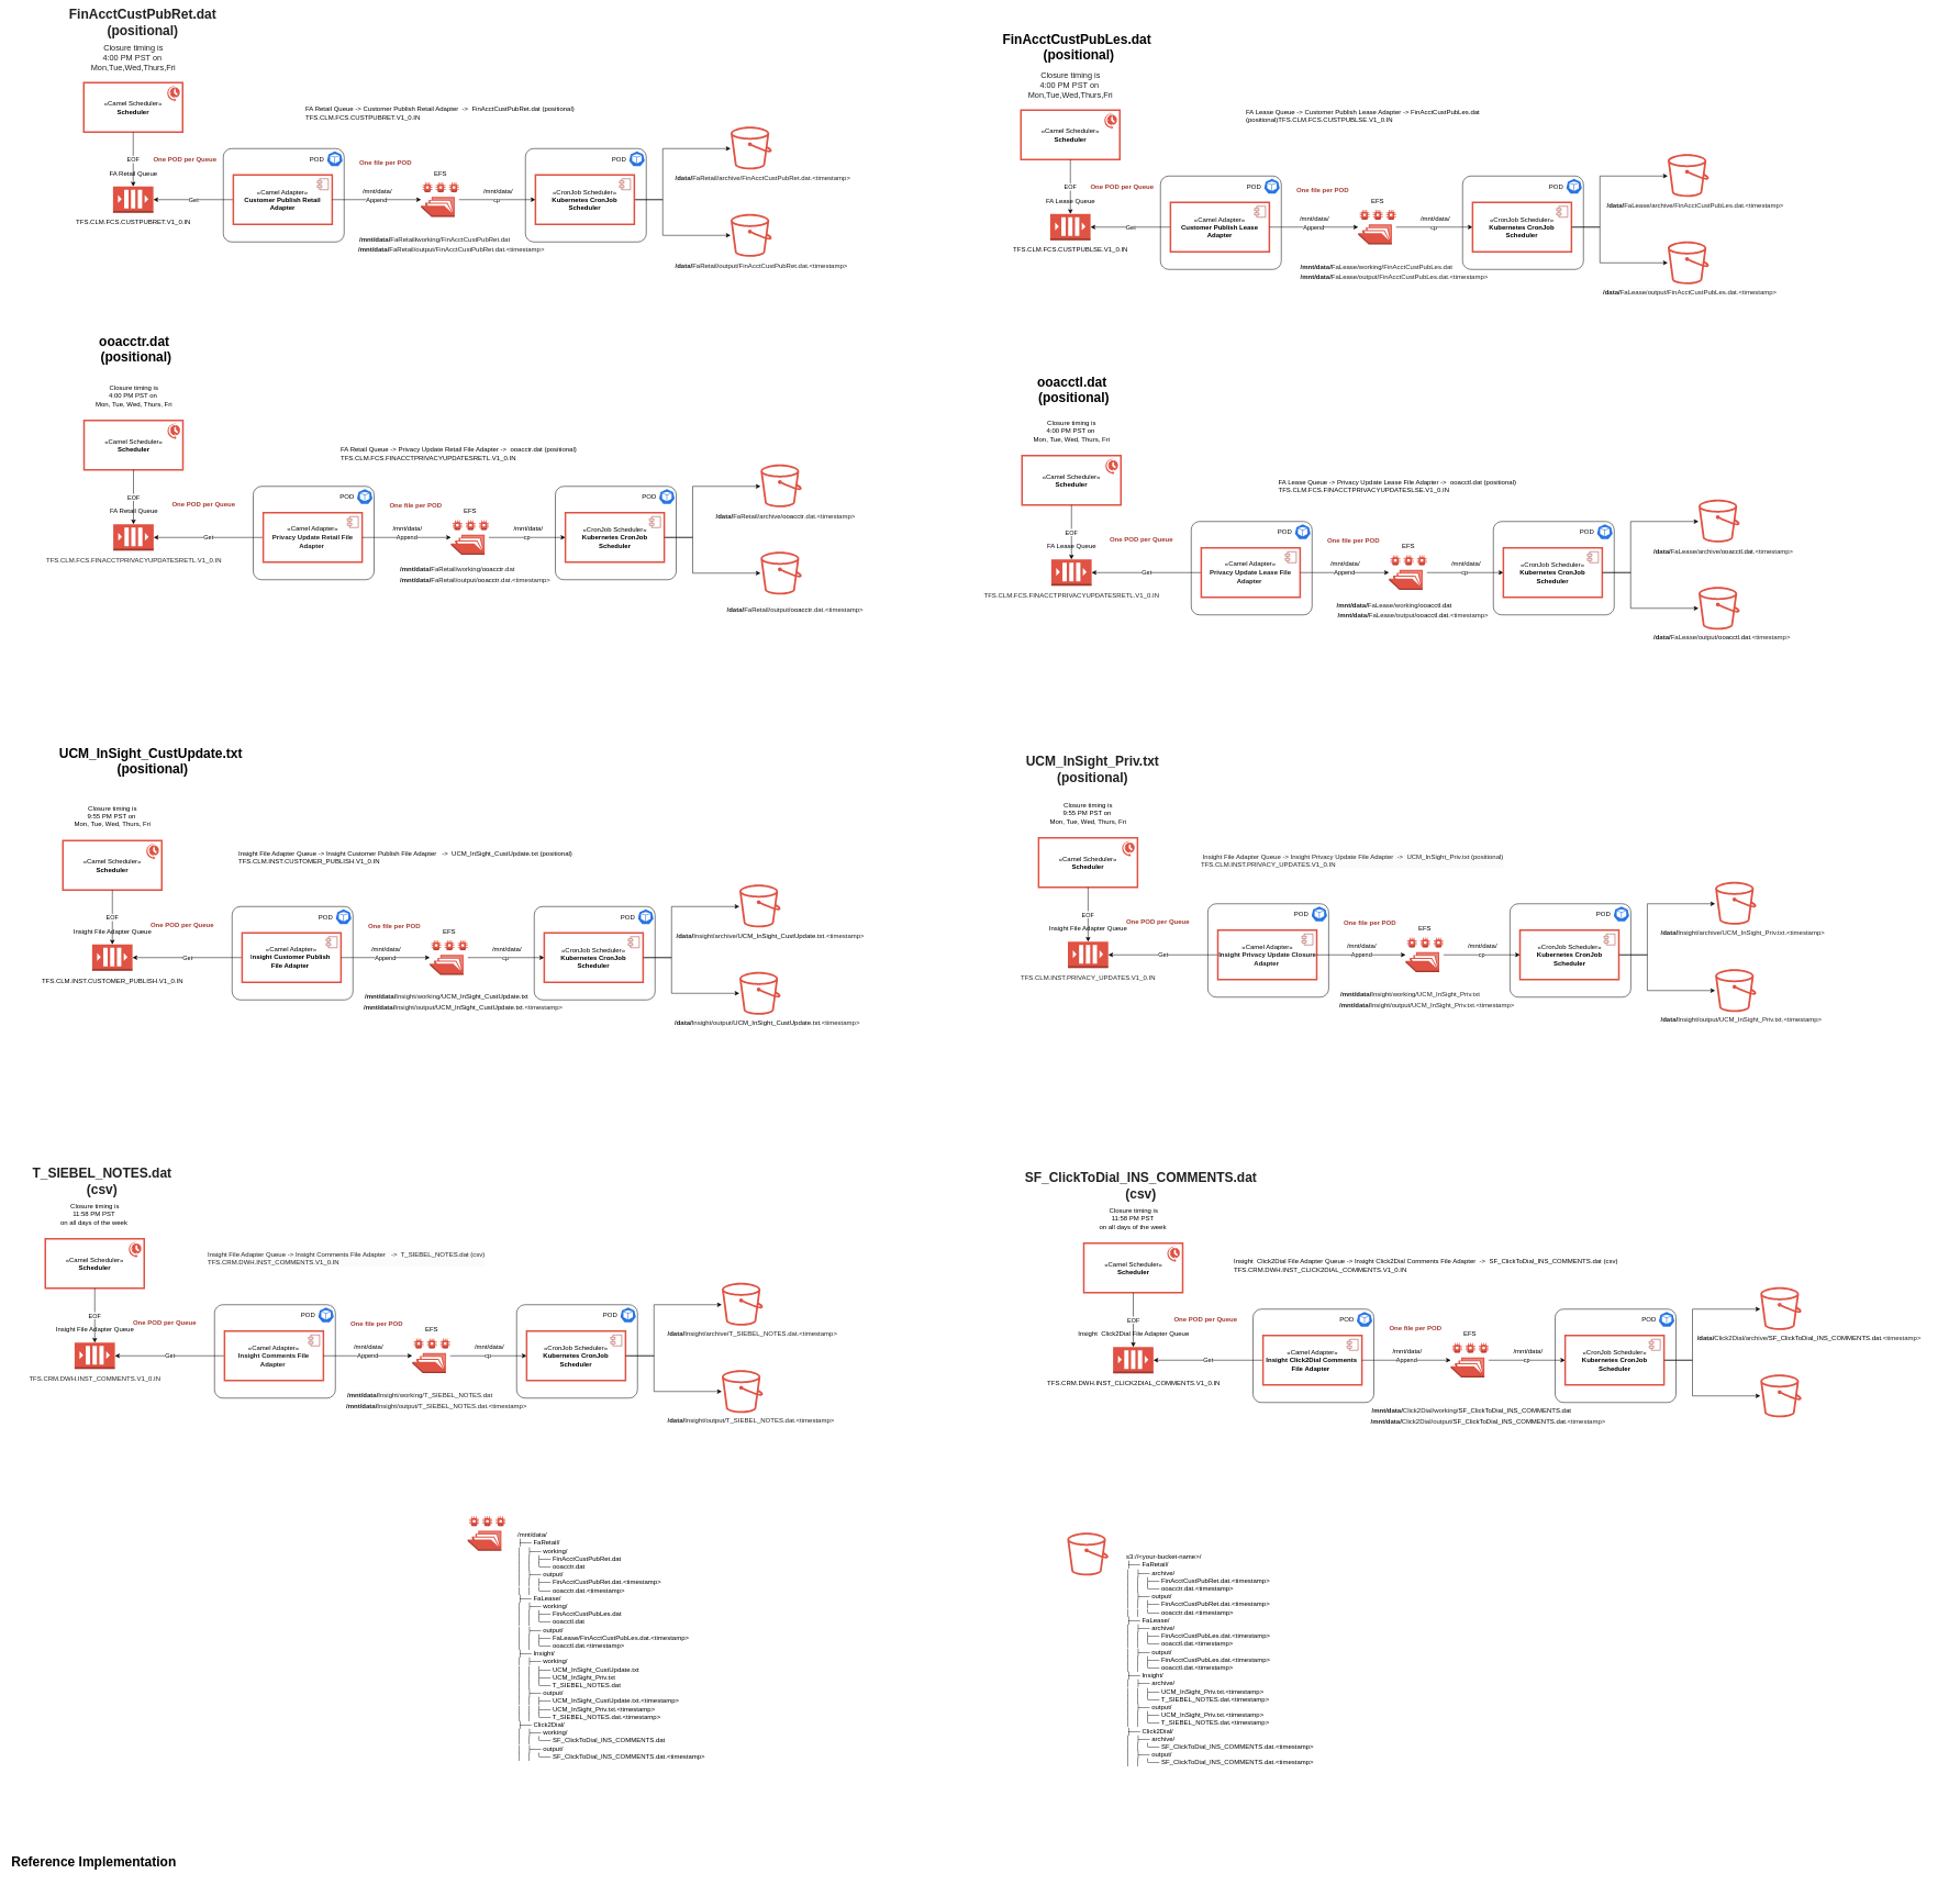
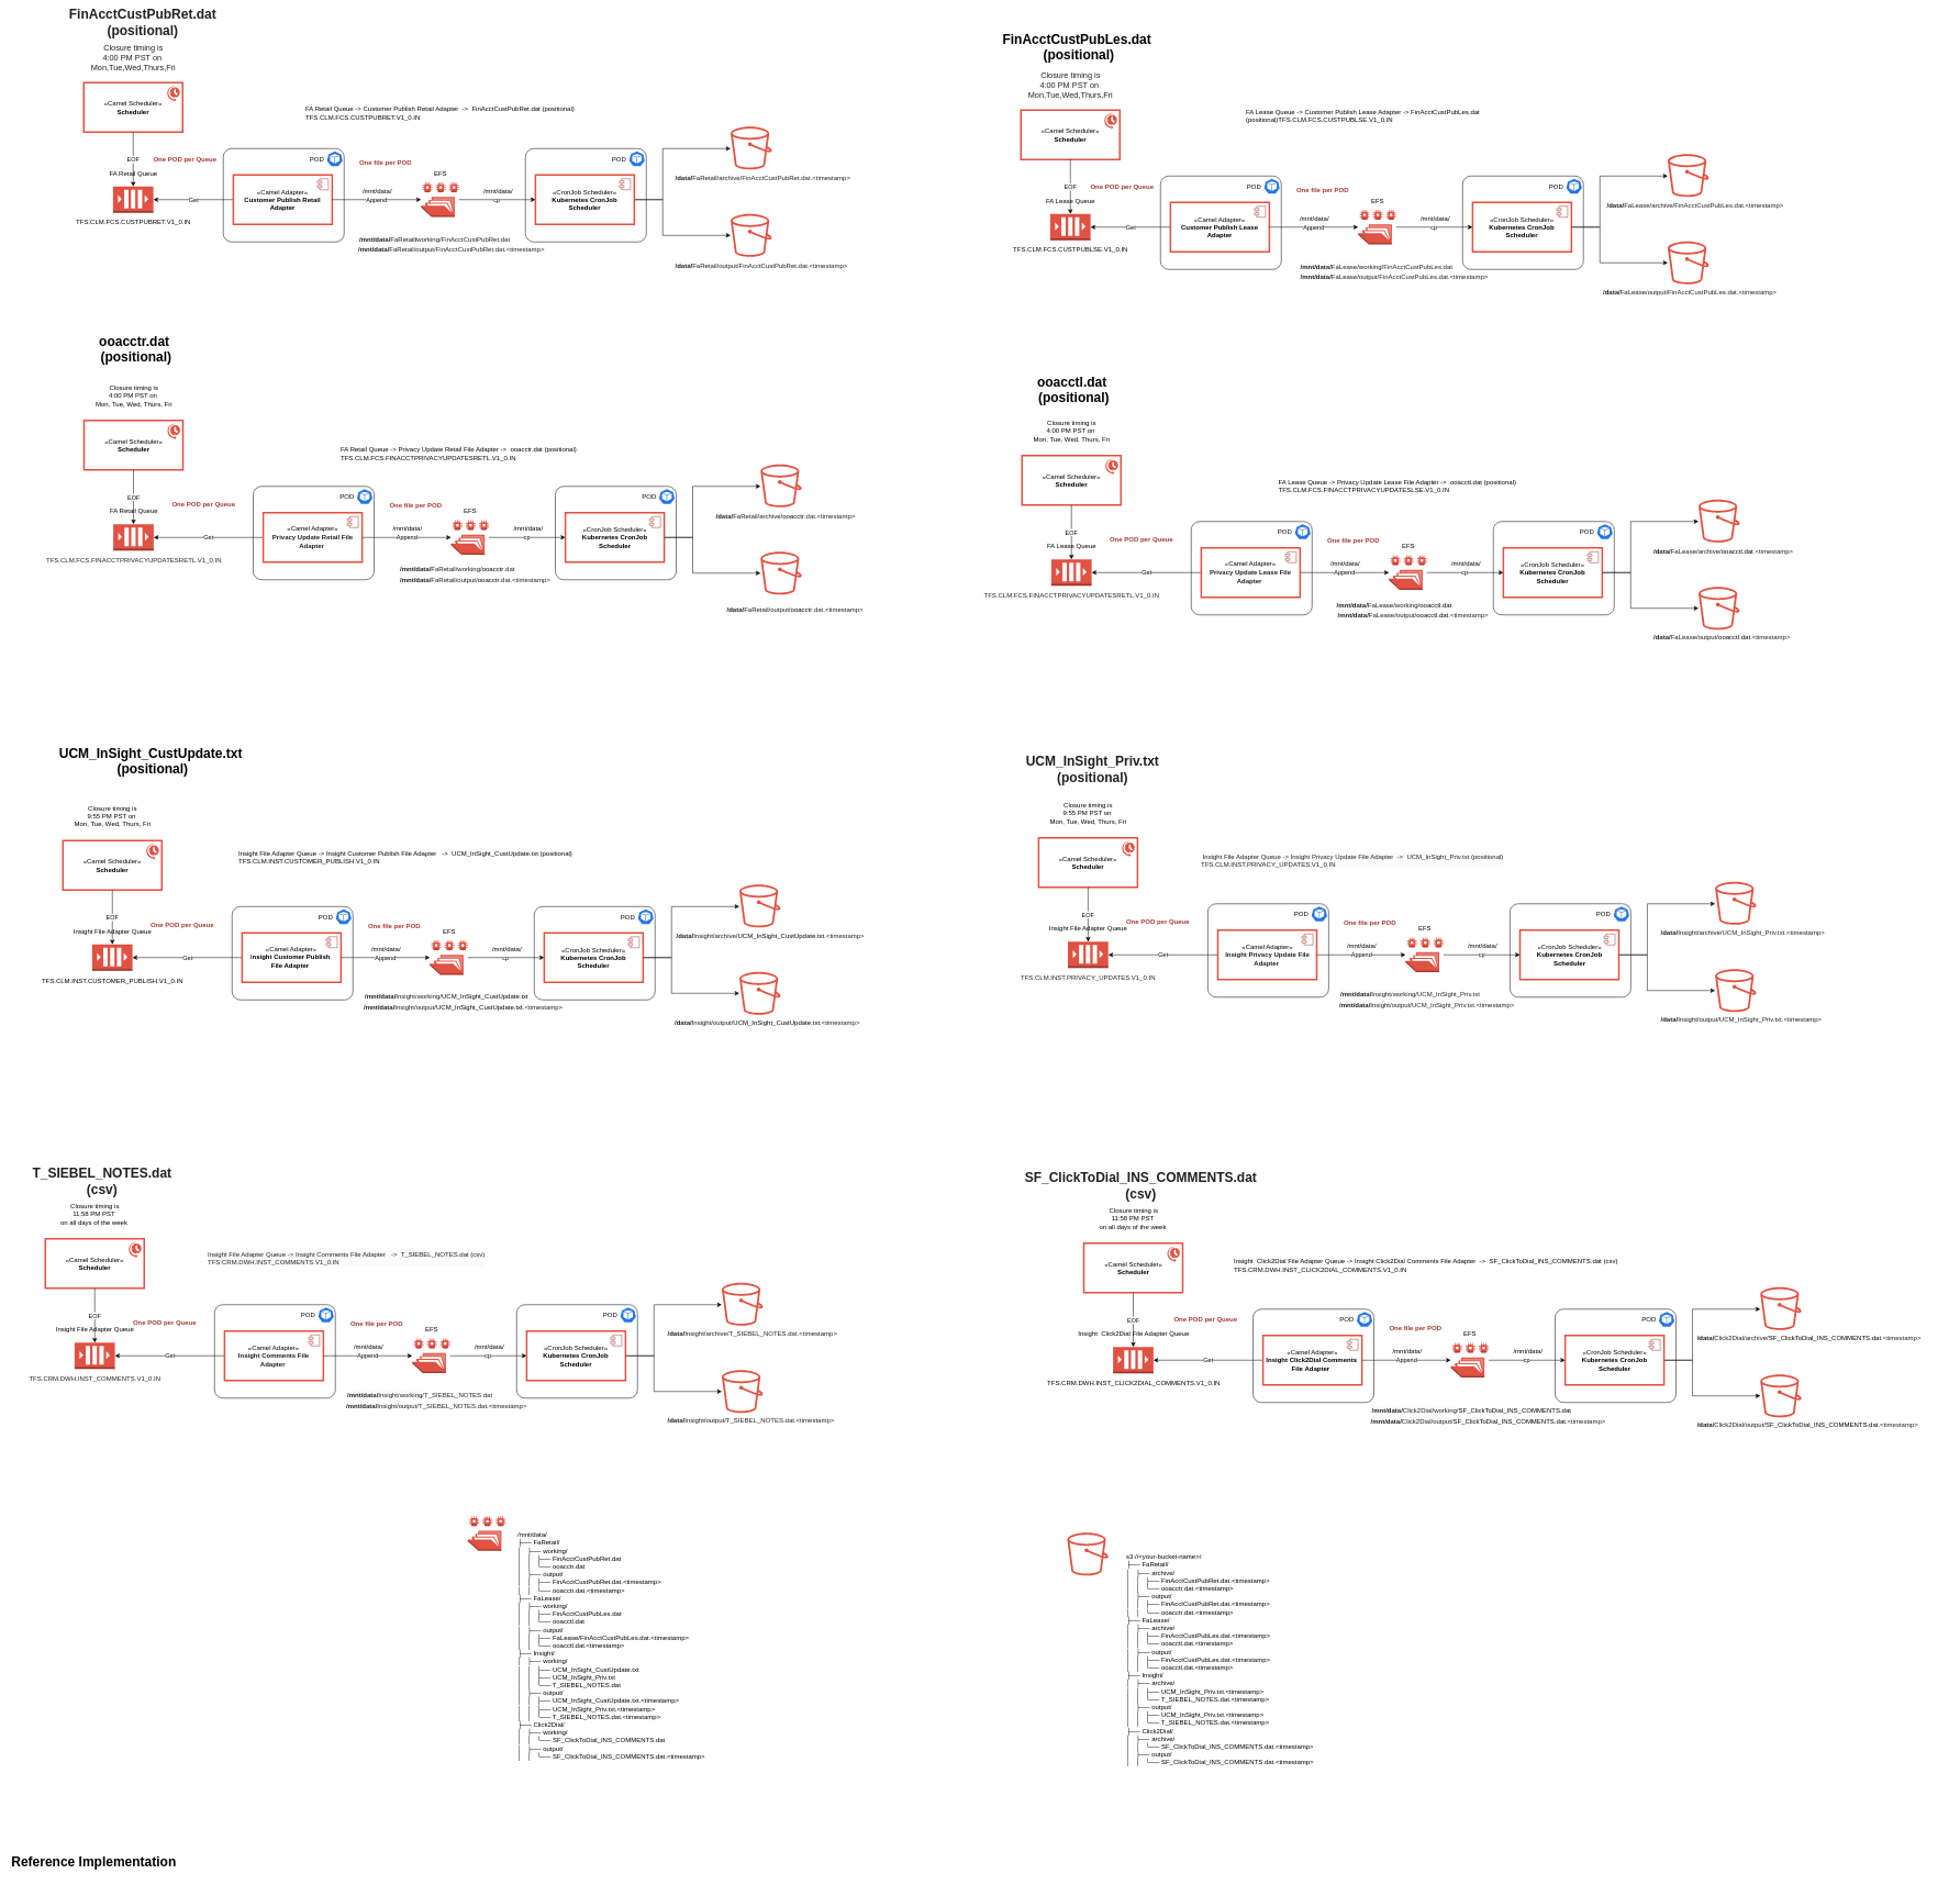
- <mxCell id="188" value="«Camel Adapter»&lt;br&gt;&lt;div style=&quot;&quot;&gt;&lt;b&gt;&lt;span style=&quot;color: rgb(33, 33, 33); font-family: Aptos, sans-serif; text-align: start; caret-color: rgb(33, 33, 33);&quot;&gt;Insight Privacy Update Closure Adapter&lt;/span&gt;&lt;span style=&quot;color: rgb(33, 33, 33); font-family: Aptos, sans-serif; text-align: start; caret-color: rgb(33, 33, 33);&quot;&gt;&amp;nbsp;&lt;/span&gt;&lt;/b&gt;&lt;/div&gt;" style="html=1;dropTarget=0;whiteSpace=wrap;strokeColor=#e05243;strokeWidth=3;" vertex="1" parent="1"><mxGeometry x="2216.5" y="1693" width="180" height="90" as="geometry" /></mxCell>
+ <mxCell id="188" value="«Camel Adapter»&lt;br&gt;&lt;div style=&quot;&quot;&gt;&lt;b&gt;&lt;span style=&quot;color: rgb(33, 33, 33); font-family: Aptos, sans-serif; text-align: start; caret-color: rgb(33, 33, 33);&quot;&gt;Insight Privacy Update File Adapter&lt;/span&gt;&lt;span style=&quot;color: rgb(33, 33, 33); font-family: Aptos, sans-serif; text-align: start; caret-color: rgb(33, 33, 33);&quot;&gt;&amp;nbsp;&lt;/span&gt;&lt;/b&gt;&lt;/div&gt;" style="html=1;dropTarget=0;whiteSpace=wrap;strokeColor=#e05243;strokeWidth=3;" vertex="1" parent="1"><mxGeometry x="2216.5" y="1693" width="180" height="90" as="geometry" /></mxCell>
+ <mxCell id="288" value="&lt;span style=&quot;color: rgb(33, 33, 33); font-family: Aptos, sans-serif; font-size: 12px; font-style: normal; font-variant-ligatures: normal; font-variant-caps: normal; letter-spacing: normal; orphans: 2; text-indent: 0px; text-transform: none; widows: 2; word-spacing: 0px; -webkit-text-stroke-width: 0px; caret-color: rgb(33, 33, 33); white-space: normal; background-color: rgb(251, 251, 251); text-decoration-thickness: initial; text-decoration-style: initial; text-decoration-color: initial; float: none; display: inline !important;&quot;&gt;&lt;b style=&quot;font-size: 12px;&quot;&gt;&amp;nbsp;/data/&lt;/b&gt;Click2Dial&lt;span style=&quot;font-size: 12px;&quot;&gt;/output/&lt;/span&gt;&lt;/span&gt;&lt;span style=&quot;text-wrap: nowrap;&quot;&gt;SF_ClickToDial_INS_COMMENTS.dat&lt;/span&gt;&lt;span style=&quot;background-color: initial; color: rgb(33, 33, 33); font-family: Aptos, sans-serif; caret-color: rgb(33, 33, 33);&quot;&gt;.&amp;lt;timestamp&amp;gt;&lt;/span&gt;" style="text;whiteSpace=wrap;html=1;align=left;fontSize=12;" vertex="1" parent="1"><mxGeometry x="3084" y="2580" width="462" height="40" as="geometry" /></mxCell>
